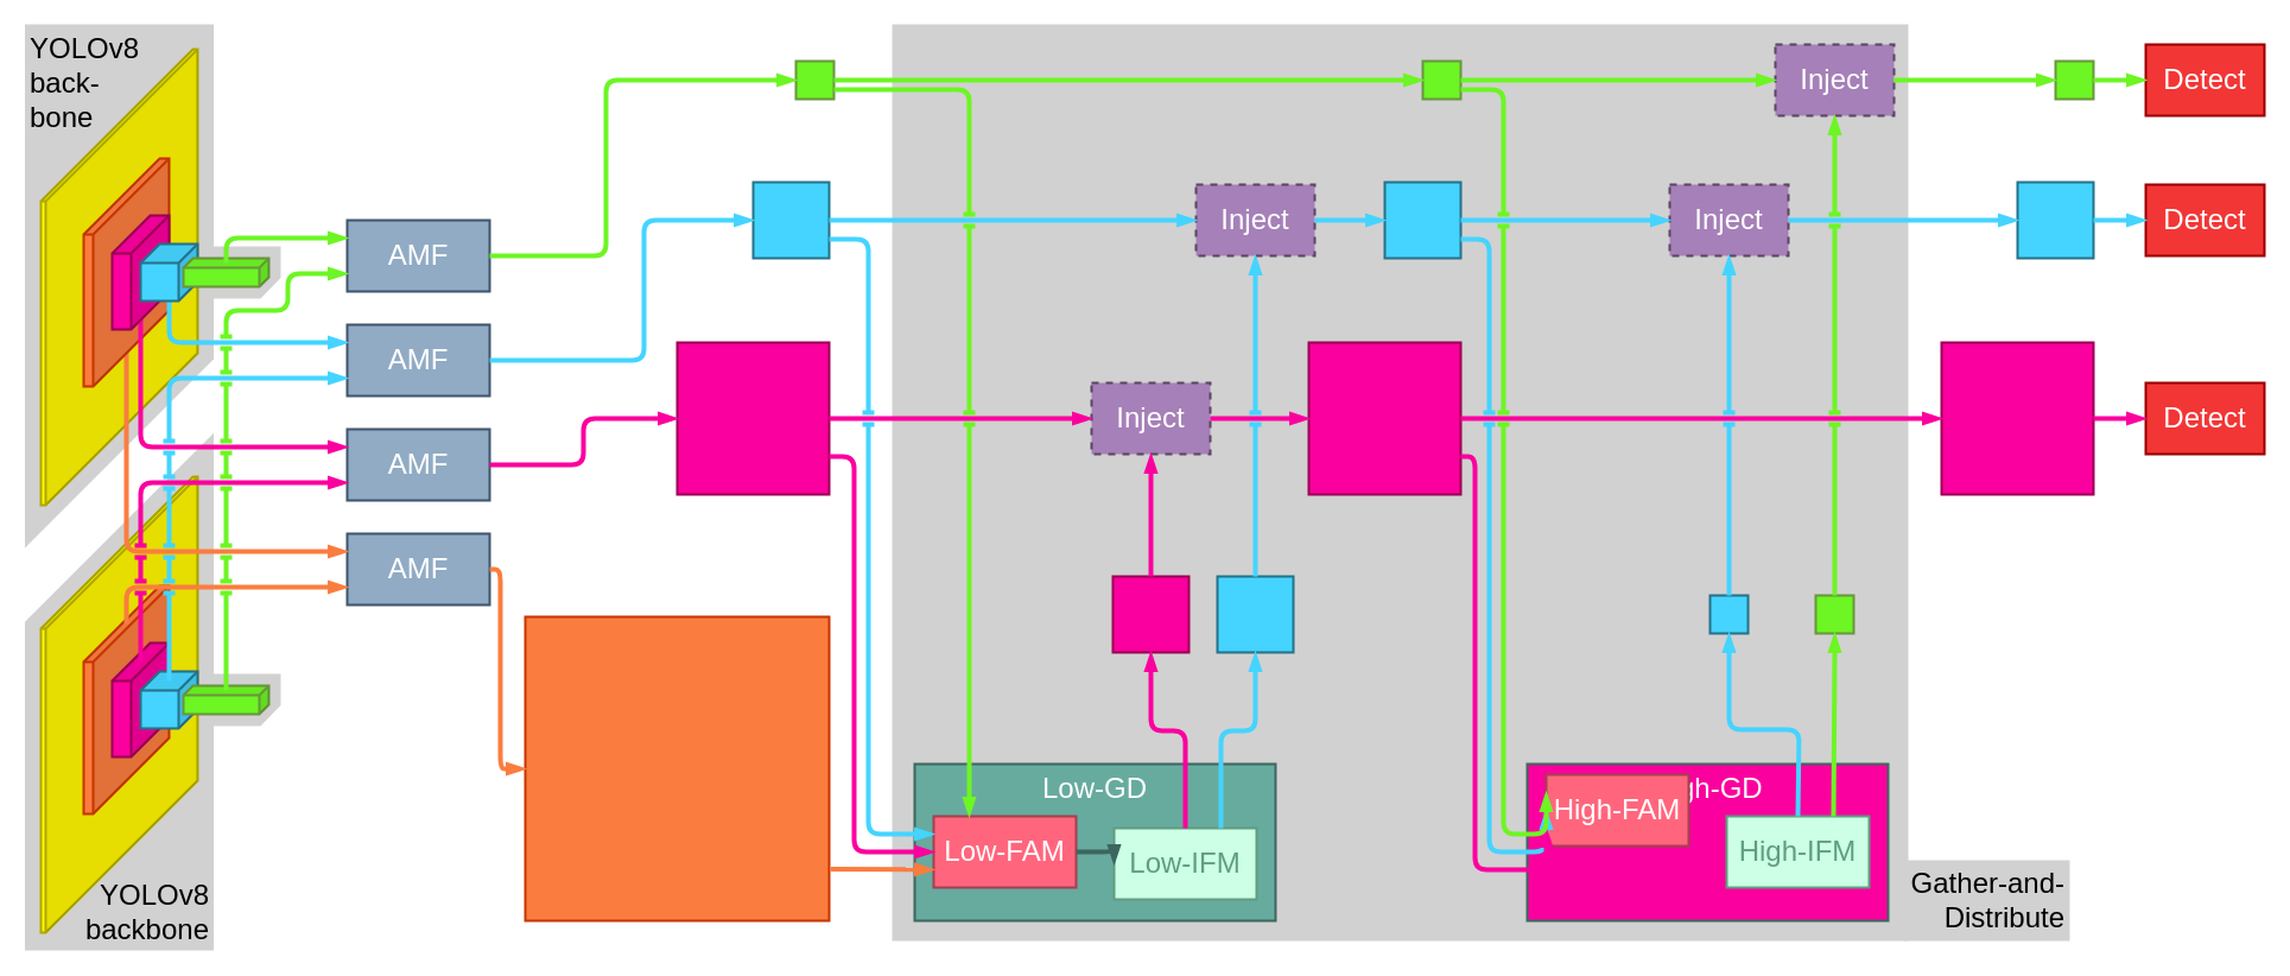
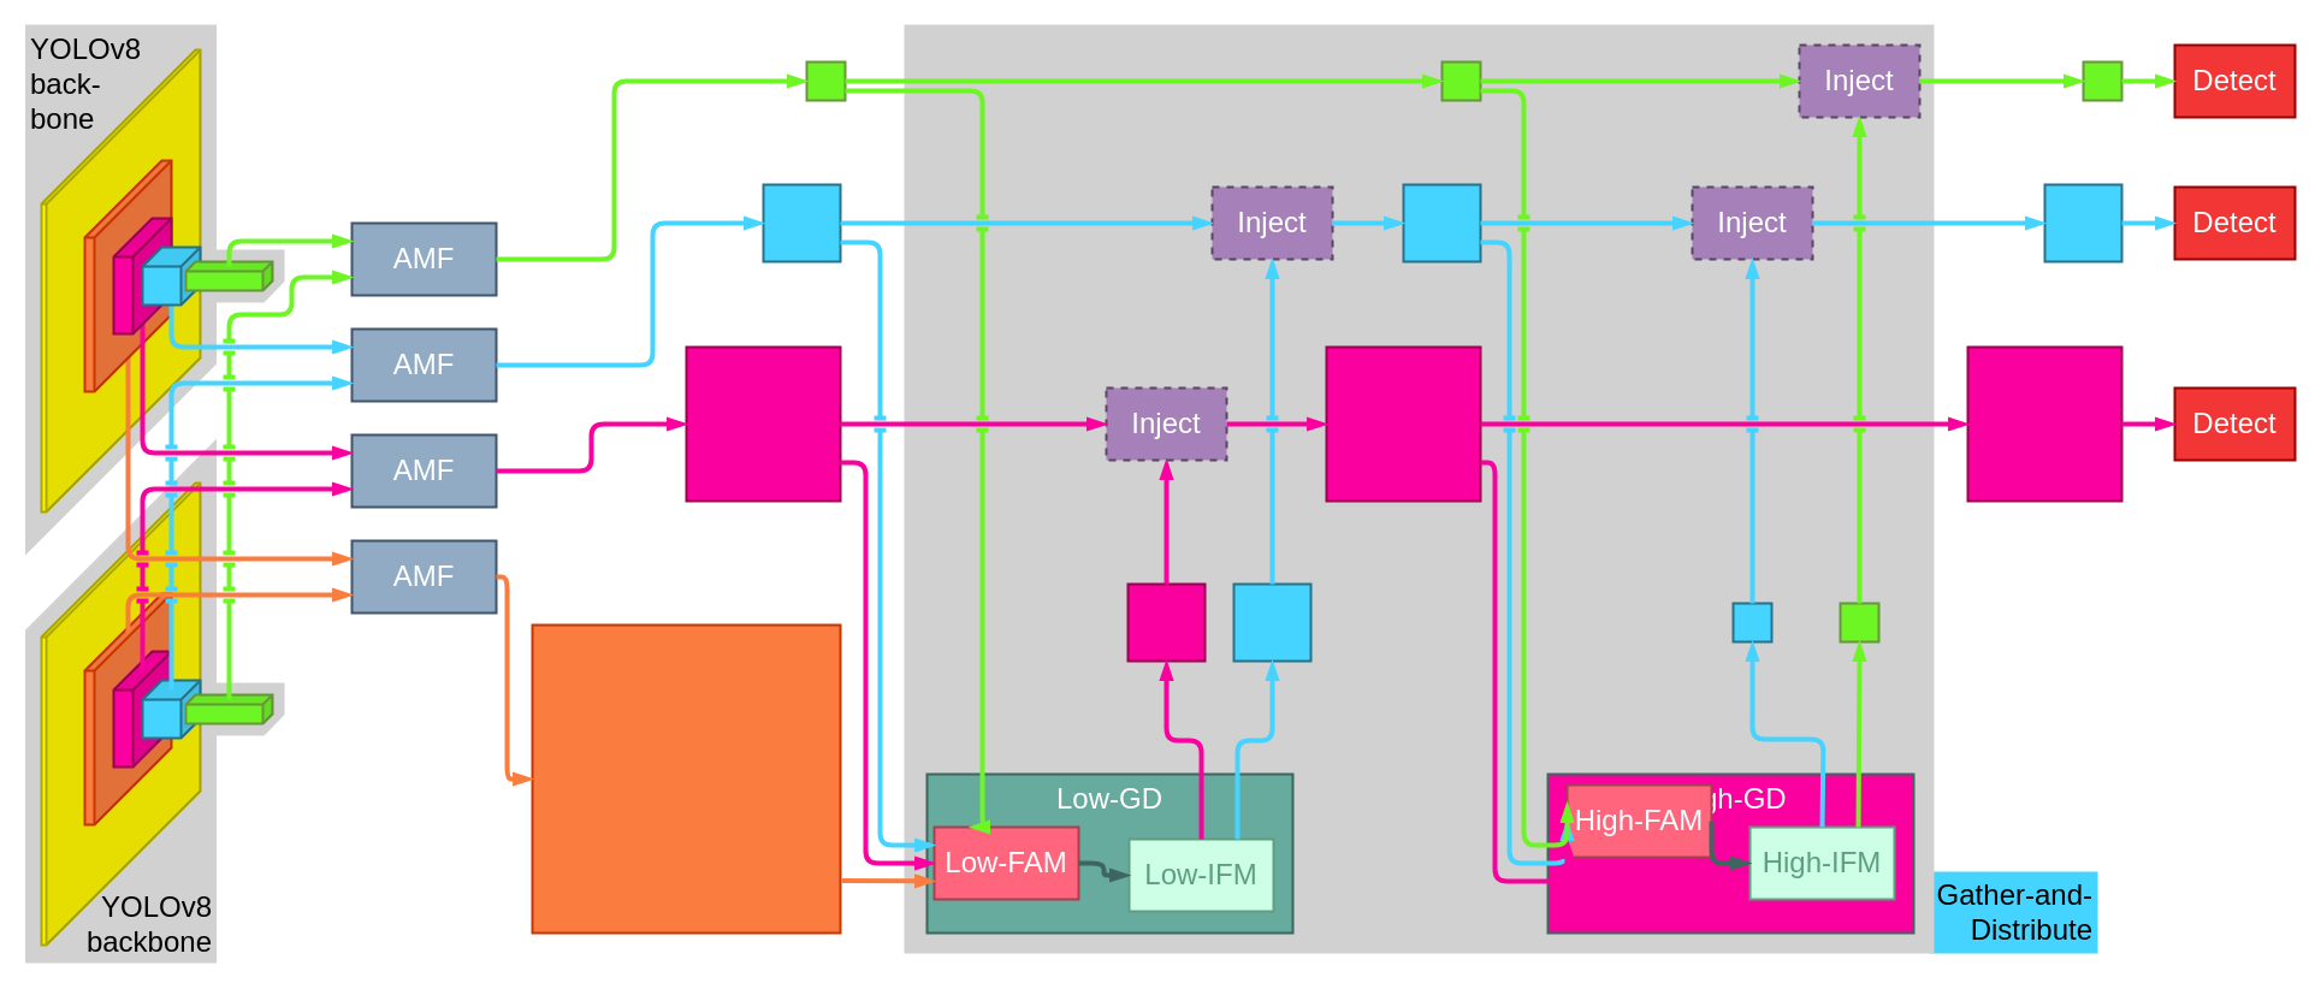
+ <mxCell id="91" style="edgeStyle=orthogonalEdgeStyle;rounded=1;orthogonalLoop=1;jettySize=auto;html=1;exitX=1;exitY=0.5;exitDx=0;exitDy=0;entryX=0;entryY=0.5;entryDx=0;entryDy=0;strokeWidth=4;fillColor=#a0522d;strokeColor=#3D665F;fontSize=24;curved=0;jumpSize=4;endArrow=blockThin;endFill=1;" parent="1" source="53" target="54" edge="1"><mxGeometry relative="1" as="geometry"><Array as="points"><mxPoint x="1439" y="717" /><mxPoint x="1439" y="717" /></Array></mxGeometry></mxCell>
- <mxCell id="55" value="Low-FAM" style="rounded=0;whiteSpace=wrap;html=1;fontSize=24;fillColor=#FF667D;strokeColor=#A34150;fontColor=#ffffff;strokeWidth=2;" parent="1" vertex="1"><mxGeometry x="786" y="687" width="120" height="60" as="geometry" /></mxCell>
+ <mxCell id="55" value="Low-FAM" style="rounded=0;whiteSpace=wrap;html=1;fontSize=24;fillColor=#FF667D;strokeColor=#A34150;fontColor=#ffffff;strokeWidth=2;" parent="1" vertex="1"><mxGeometry x="776" y="687" width="120" height="60" as="geometry" /></mxCell>
- <mxCell id="2" value="Gather-and-Distribute" style="rounded=0;whiteSpace=wrap;html=1;hachureGap=4;fontFamily=Helvetica;strokeColor=none;fillColor=#D1D1D1;fontColor=#000000;fontSize=24;verticalAlign=middle;align=right;spacing=4;" vertex="1" parent="1"><mxGeometry x="1603" y="724" width="140" height="68" as="geometry" /></mxCell>
+ <mxCell id="2" value="Gather-and-Distribute" style="rounded=0;whiteSpace=wrap;html=1;hachureGap=4;fontFamily=Helvetica;strokeColor=none;fillColor=#45d4ff;fontColor=#000000;fontSize=24;verticalAlign=middle;align=right;spacing=4;" vertex="1" parent="1"><mxGeometry x="1603" y="724" width="140" height="68" as="geometry" /></mxCell>
